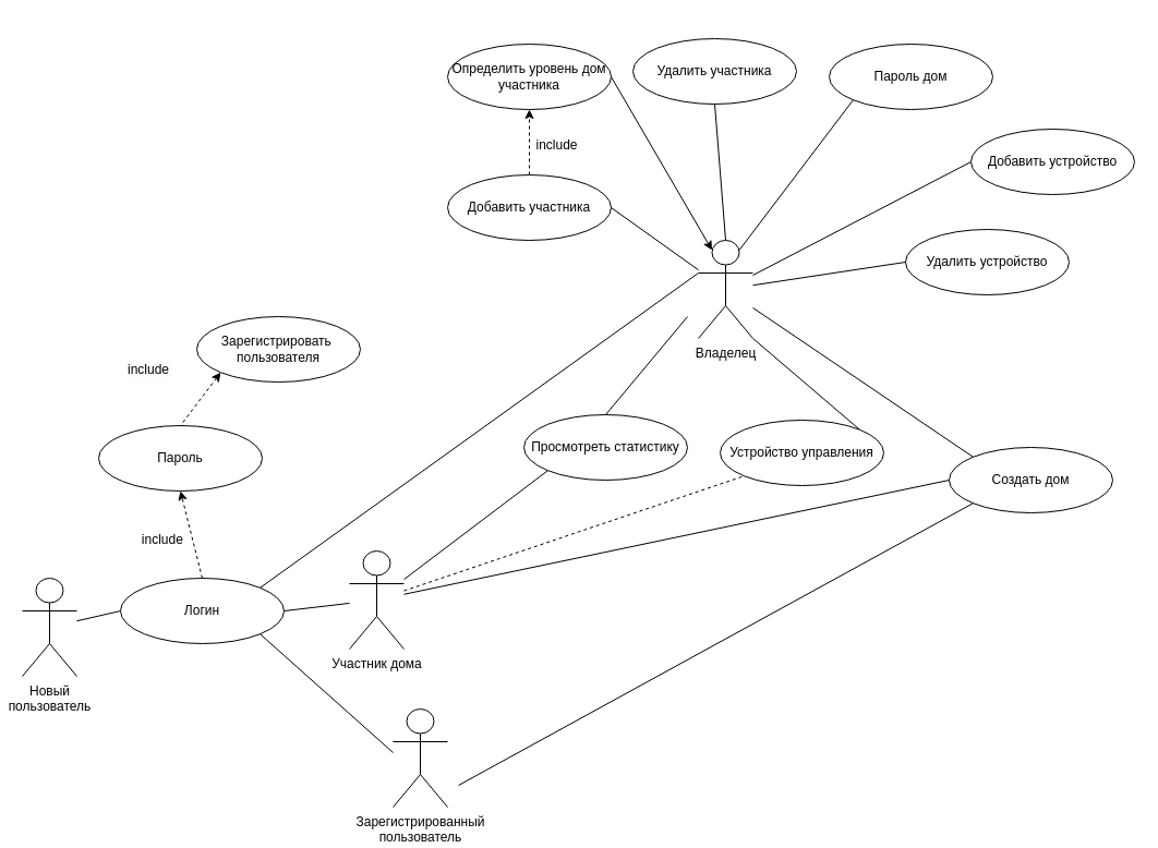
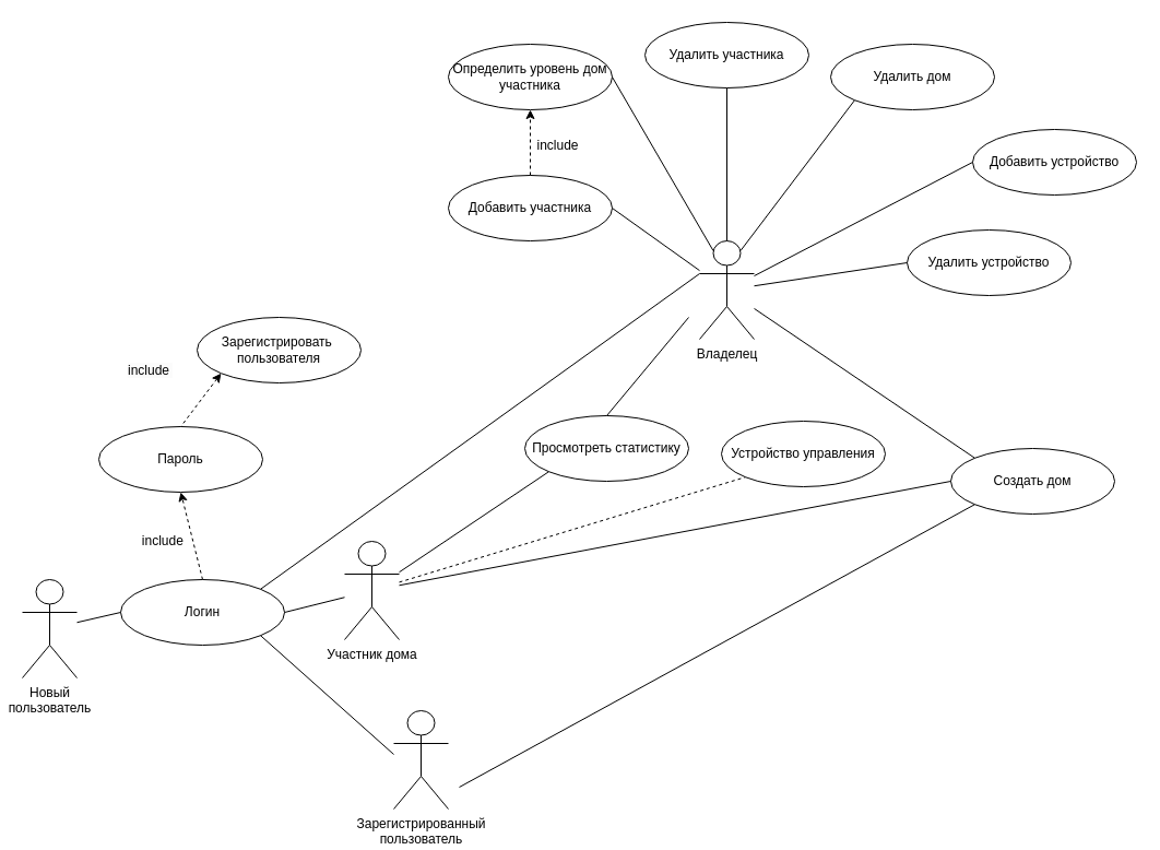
- <mxCell id="23" value="Удалить участника" style="ellipse;whiteSpace=wrap;html=1;" parent="1" vertex="1"><mxGeometry x="580" y="35" width="150" height="60" as="geometry" /></mxCell>
+ <mxCell id="23" value="Удалить участника" style="ellipse;whiteSpace=wrap;html=1;" parent="1" vertex="1"><mxGeometry x="590" y="20" width="150" height="60" as="geometry" /></mxCell>
- <mxCell id="19" value="Пароль дом" style="ellipse;whiteSpace=wrap;html=1;" parent="1" vertex="1"><mxGeometry x="760" y="40" width="150" height="60" as="geometry" /></mxCell>
+ <mxCell id="19" value="Удалить дом" style="ellipse;whiteSpace=wrap;html=1;" parent="1" vertex="1"><mxGeometry x="760" y="40" width="150" height="60" as="geometry" /></mxCell>
- <mxCell id="25" value="" style="endArrow=classic;html=1;rounded=0;entryX=0.25;entryY=0.1;entryDx=0;entryDy=0;entryPerimeter=0;exitX=1;exitY=0.5;exitDx=0;exitDy=0;" parent="1" source="24" target="4" edge="1"><mxGeometry width="50" height="50" relative="1" as="geometry"><mxPoint x="700" y="340" as="sourcePoint" /><mxPoint x="750" y="290" as="targetPoint" /></mxGeometry></mxCell>
+ <mxCell id="25" value="" style="endArrow=none;html=1;rounded=0;entryX=0.25;entryY=0.1;entryDx=0;entryDy=0;entryPerimeter=0;exitX=1;exitY=0.5;exitDx=0;exitDy=0;" parent="1" source="24" target="4" edge="1"><mxGeometry width="50" height="50" relative="1" as="geometry"><mxPoint x="700" y="340" as="sourcePoint" /><mxPoint x="750" y="290" as="targetPoint" /></mxGeometry></mxCell>
- <mxCell id="35" value="" style="endArrow=none;html=1;rounded=0;exitX=1;exitY=0;exitDx=0;exitDy=0;entryX=1;entryY=1;entryDx=0;entryDy=0;entryPerimeter=0;" parent="1" source="21" target="4" edge="1"><mxGeometry width="50" height="50" relative="1" as="geometry"><mxPoint x="590" y="490" as="sourcePoint" /><mxPoint x="640" y="440" as="targetPoint" /></mxGeometry></mxCell>
- <mxCell id="16" value="Участник дома&lt;div&gt;&lt;br&gt;&lt;/div&gt;" style="shape=umlActor;verticalLabelPosition=bottom;verticalAlign=top;html=1;outlineConnect=0;" parent="1" vertex="1"><mxGeometry x="320" y="505" width="50" height="90" as="geometry" /></mxCell>
+ <mxCell id="16" value="Участник дома&lt;div&gt;&lt;br&gt;&lt;/div&gt;" style="shape=umlActor;verticalLabelPosition=bottom;verticalAlign=top;html=1;outlineConnect=0;" parent="1" vertex="1"><mxGeometry x="315" y="495" width="50" height="90" as="geometry" /></mxCell>
